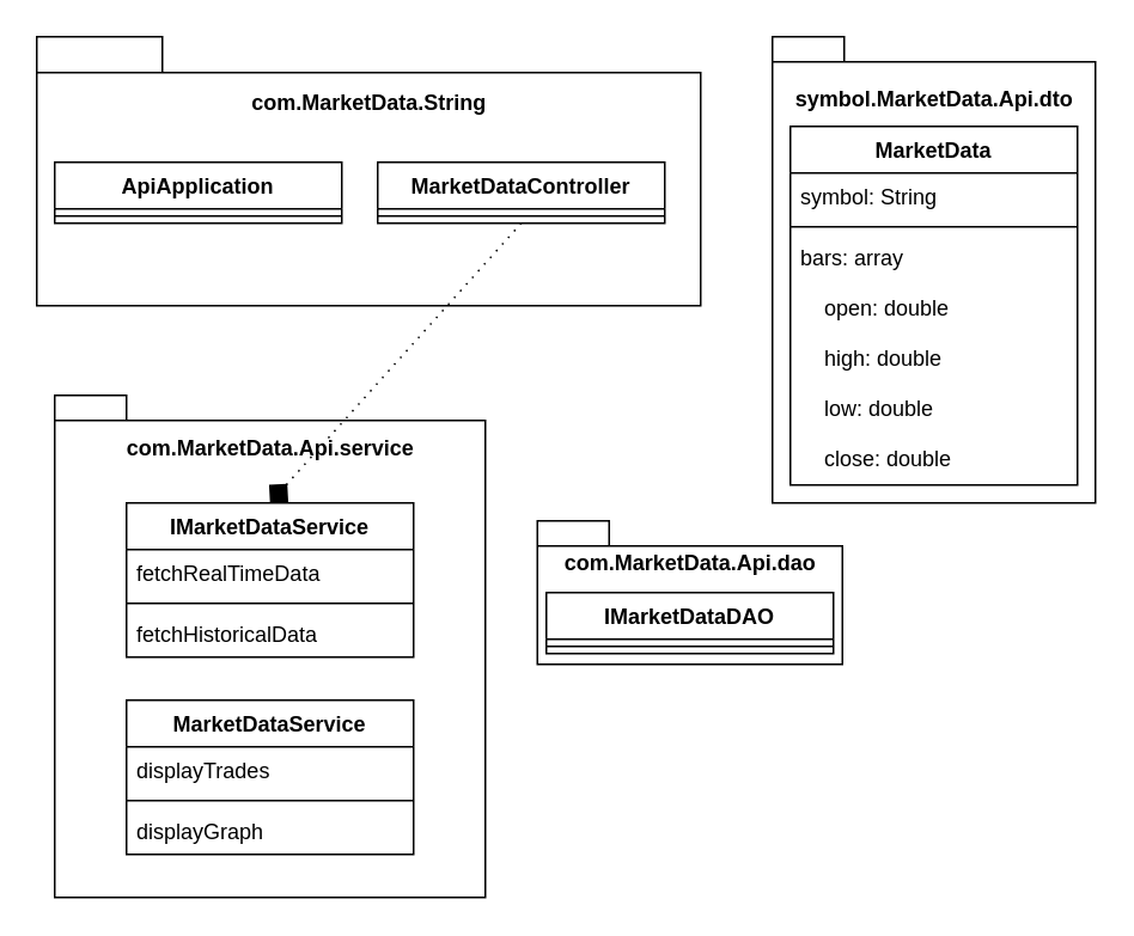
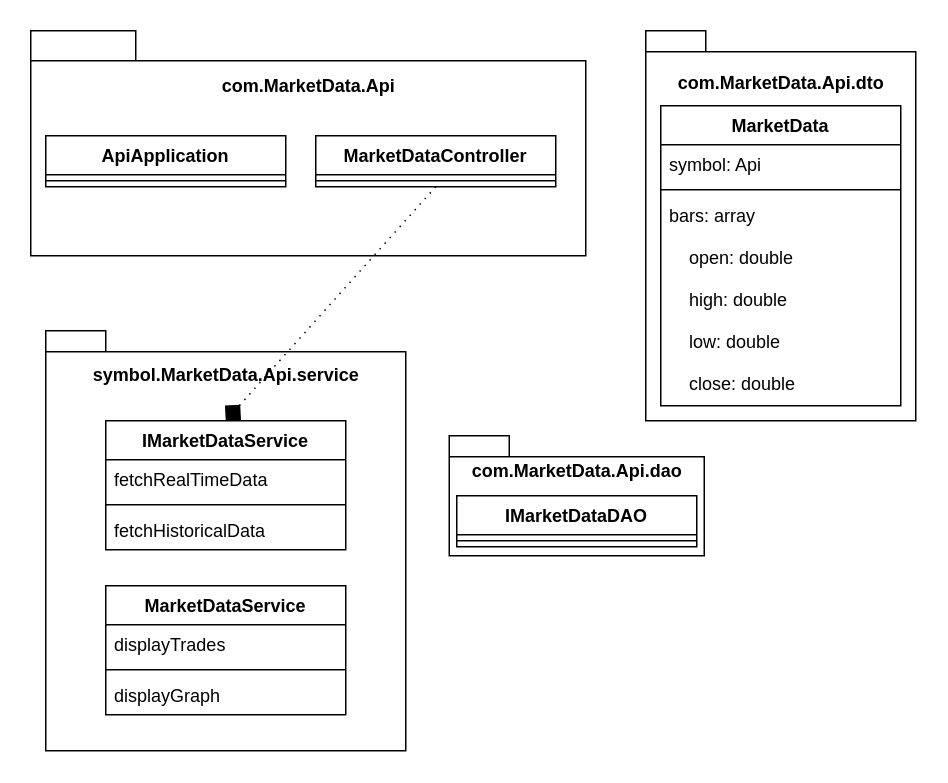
- <mxCell id="2" value="&lt;div style=&quot;&quot;&gt;&lt;span style=&quot;background-color: initial;&quot;&gt;com.MarketData.String&lt;/span&gt;&lt;/div&gt;&lt;div style=&quot;&quot;&gt;&lt;span style=&quot;background-color: initial;&quot;&gt;&lt;br&gt;&lt;/span&gt;&lt;/div&gt;&lt;div style=&quot;&quot;&gt;&lt;span style=&quot;background-color: initial;&quot;&gt;&lt;br&gt;&lt;/span&gt;&lt;/div&gt;&lt;div style=&quot;&quot;&gt;&lt;span style=&quot;background-color: initial;&quot;&gt;&lt;br&gt;&lt;/span&gt;&lt;/div&gt;&lt;div style=&quot;&quot;&gt;&lt;span style=&quot;background-color: initial;&quot;&gt;&lt;br&gt;&lt;/span&gt;&lt;/div&gt;&lt;div style=&quot;&quot;&gt;&lt;br&gt;&lt;/div&gt;&lt;div style=&quot;&quot;&gt;&lt;span style=&quot;background-color: initial;&quot;&gt;&lt;br&gt;&lt;/span&gt;&lt;/div&gt;" style="shape=folder;fontStyle=1;spacingTop=10;tabWidth=70;tabHeight=20;tabPosition=left;html=1;align=center;" vertex="1" parent="1"><mxGeometry x="20" y="20" width="370" height="150" as="geometry" /></mxCell>
+ <mxCell id="2" value="&lt;div style=&quot;&quot;&gt;&lt;span style=&quot;background-color: initial;&quot;&gt;com.MarketData.Api&lt;/span&gt;&lt;/div&gt;&lt;div style=&quot;&quot;&gt;&lt;span style=&quot;background-color: initial;&quot;&gt;&lt;br&gt;&lt;/span&gt;&lt;/div&gt;&lt;div style=&quot;&quot;&gt;&lt;span style=&quot;background-color: initial;&quot;&gt;&lt;br&gt;&lt;/span&gt;&lt;/div&gt;&lt;div style=&quot;&quot;&gt;&lt;span style=&quot;background-color: initial;&quot;&gt;&lt;br&gt;&lt;/span&gt;&lt;/div&gt;&lt;div style=&quot;&quot;&gt;&lt;span style=&quot;background-color: initial;&quot;&gt;&lt;br&gt;&lt;/span&gt;&lt;/div&gt;&lt;div style=&quot;&quot;&gt;&lt;br&gt;&lt;/div&gt;&lt;div style=&quot;&quot;&gt;&lt;span style=&quot;background-color: initial;&quot;&gt;&lt;br&gt;&lt;/span&gt;&lt;/div&gt;" style="shape=folder;fontStyle=1;spacingTop=10;tabWidth=70;tabHeight=20;tabPosition=left;html=1;align=center;" vertex="1" parent="1"><mxGeometry x="20" y="20" width="370" height="150" as="geometry" /></mxCell>
- <mxCell id="10" value="symbol: String" style="text;strokeColor=none;fillColor=none;align=left;verticalAlign=top;spacingLeft=4;spacingRight=4;overflow=hidden;rotatable=0;points=[[0,0.5],[1,0.5]];portConstraint=eastwest;" vertex="1" parent="9"><mxGeometry y="26" width="160" height="26" as="geometry" /></mxCell>
+ <mxCell id="10" value="symbol: Api" style="text;strokeColor=none;fillColor=none;align=left;verticalAlign=top;spacingLeft=4;spacingRight=4;overflow=hidden;rotatable=0;points=[[0,0.5],[1,0.5]];portConstraint=eastwest;" vertex="1" parent="9"><mxGeometry y="26" width="160" height="26" as="geometry" /></mxCell>
- <mxCell id="8" value="symbol.MarketData.Api.dto&lt;br&gt;&lt;br&gt;&lt;br&gt;&lt;br&gt;&lt;br&gt;&lt;br&gt;&lt;br&gt;&lt;br&gt;&lt;br&gt;&lt;br&gt;&lt;br&gt;&lt;br&gt;&lt;br&gt;&lt;br&gt;&lt;br&gt;" style="shape=folder;fontStyle=1;spacingTop=10;tabWidth=40;tabHeight=14;tabPosition=left;html=1;" vertex="1" parent="1"><mxGeometry x="430" y="20" width="180" height="260" as="geometry" /></mxCell>
+ <mxCell id="8" value="com.MarketData.Api.dto&lt;br&gt;&lt;br&gt;&lt;br&gt;&lt;br&gt;&lt;br&gt;&lt;br&gt;&lt;br&gt;&lt;br&gt;&lt;br&gt;&lt;br&gt;&lt;br&gt;&lt;br&gt;&lt;br&gt;&lt;br&gt;&lt;br&gt;" style="shape=folder;fontStyle=1;spacingTop=10;tabWidth=40;tabHeight=14;tabPosition=left;html=1;" vertex="1" parent="1"><mxGeometry x="430" y="20" width="180" height="260" as="geometry" /></mxCell>
- <mxCell id="13" value="com.MarketData.Api.service&lt;br&gt;&lt;br&gt;&lt;br&gt;&lt;br&gt;&lt;br&gt;&lt;br&gt;&lt;br&gt;&lt;br&gt;&lt;br&gt;&lt;br&gt;&lt;br&gt;&lt;br&gt;&lt;br&gt;&lt;br&gt;&lt;br&gt;&lt;br&gt;&lt;br&gt;" style="shape=folder;fontStyle=1;spacingTop=10;tabWidth=40;tabHeight=14;tabPosition=left;html=1;" vertex="1" parent="1"><mxGeometry x="30" y="220" width="240" height="280" as="geometry" /></mxCell>
+ <mxCell id="13" value="symbol.MarketData.Api.service&lt;br&gt;&lt;br&gt;&lt;br&gt;&lt;br&gt;&lt;br&gt;&lt;br&gt;&lt;br&gt;&lt;br&gt;&lt;br&gt;&lt;br&gt;&lt;br&gt;&lt;br&gt;&lt;br&gt;&lt;br&gt;&lt;br&gt;&lt;br&gt;&lt;br&gt;" style="shape=folder;fontStyle=1;spacingTop=10;tabWidth=40;tabHeight=14;tabPosition=left;html=1;" vertex="1" parent="1"><mxGeometry x="30" y="220" width="240" height="280" as="geometry" /></mxCell>
